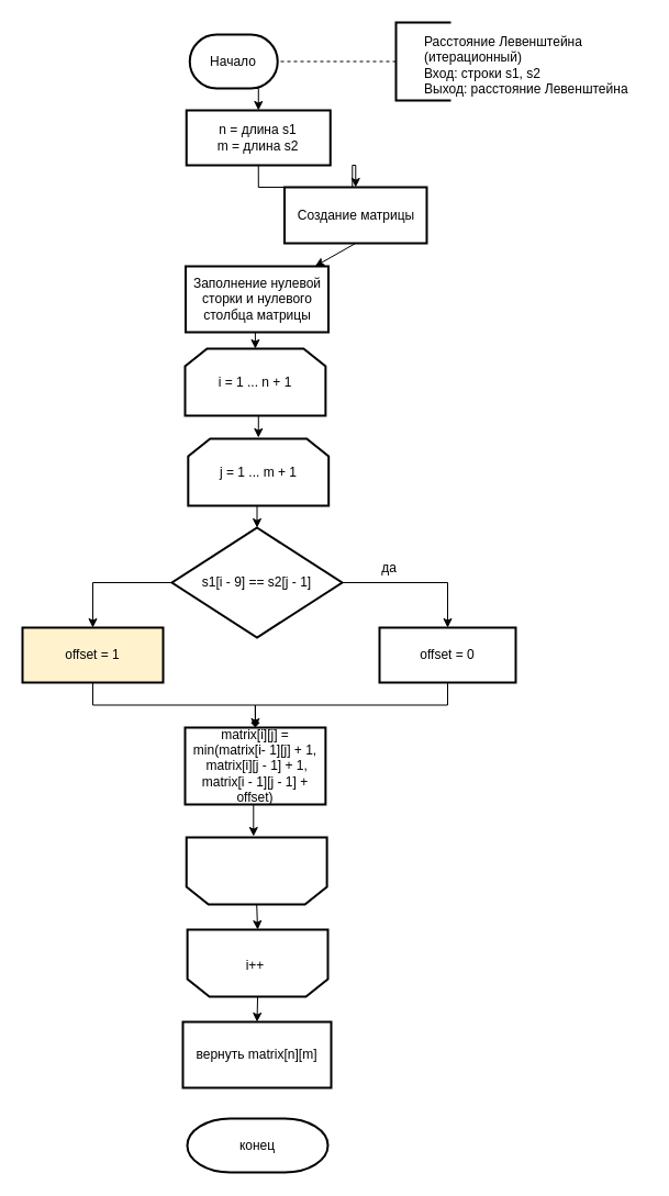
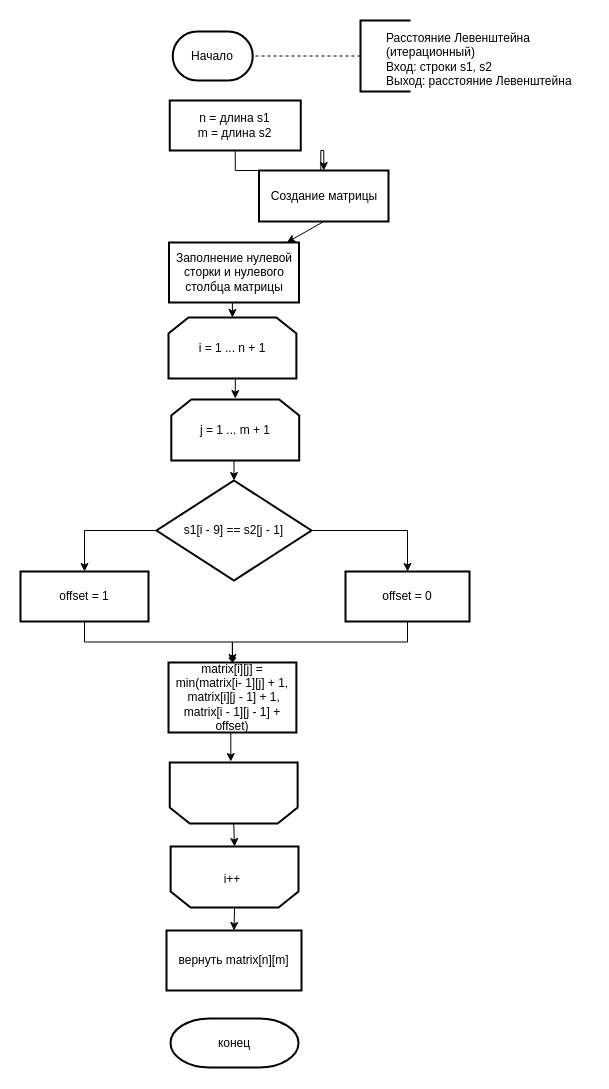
- <mxCell id="2" style="edgeStyle=orthogonalEdgeStyle;rounded=0;orthogonalLoop=1;jettySize=auto;html=1;exitX=0.5;exitY=1;exitDx=0;exitDy=0;exitPerimeter=0;entryX=0.5;entryY=0;entryDx=0;entryDy=0;" parent="1" source="3" target="5" edge="1"><mxGeometry relative="1" as="geometry" /></mxCell>
- <mxCell id="19" value="да" style="text;html=1;strokeColor=none;fillColor=none;align=center;verticalAlign=middle;whiteSpace=wrap;rounded=0;" parent="1" vertex="1"><mxGeometry x="334" y="507" width="40" height="20" as="geometry" /></mxCell>
- <mxCell id="16" value="offset = 1" style="rounded=1;whiteSpace=wrap;html=1;absoluteArcSize=1;arcSize=0;strokeWidth=2;fillColor=#fff2cc;" parent="1" vertex="1"><mxGeometry x="20" y="571" width="128" height="50" as="geometry" /></mxCell>
+ <mxCell id="16" value="offset = 1" style="rounded=1;whiteSpace=wrap;html=1;absoluteArcSize=1;arcSize=0;strokeWidth=2;" parent="1" vertex="1"><mxGeometry x="20" y="571" width="128" height="50" as="geometry" /></mxCell>
